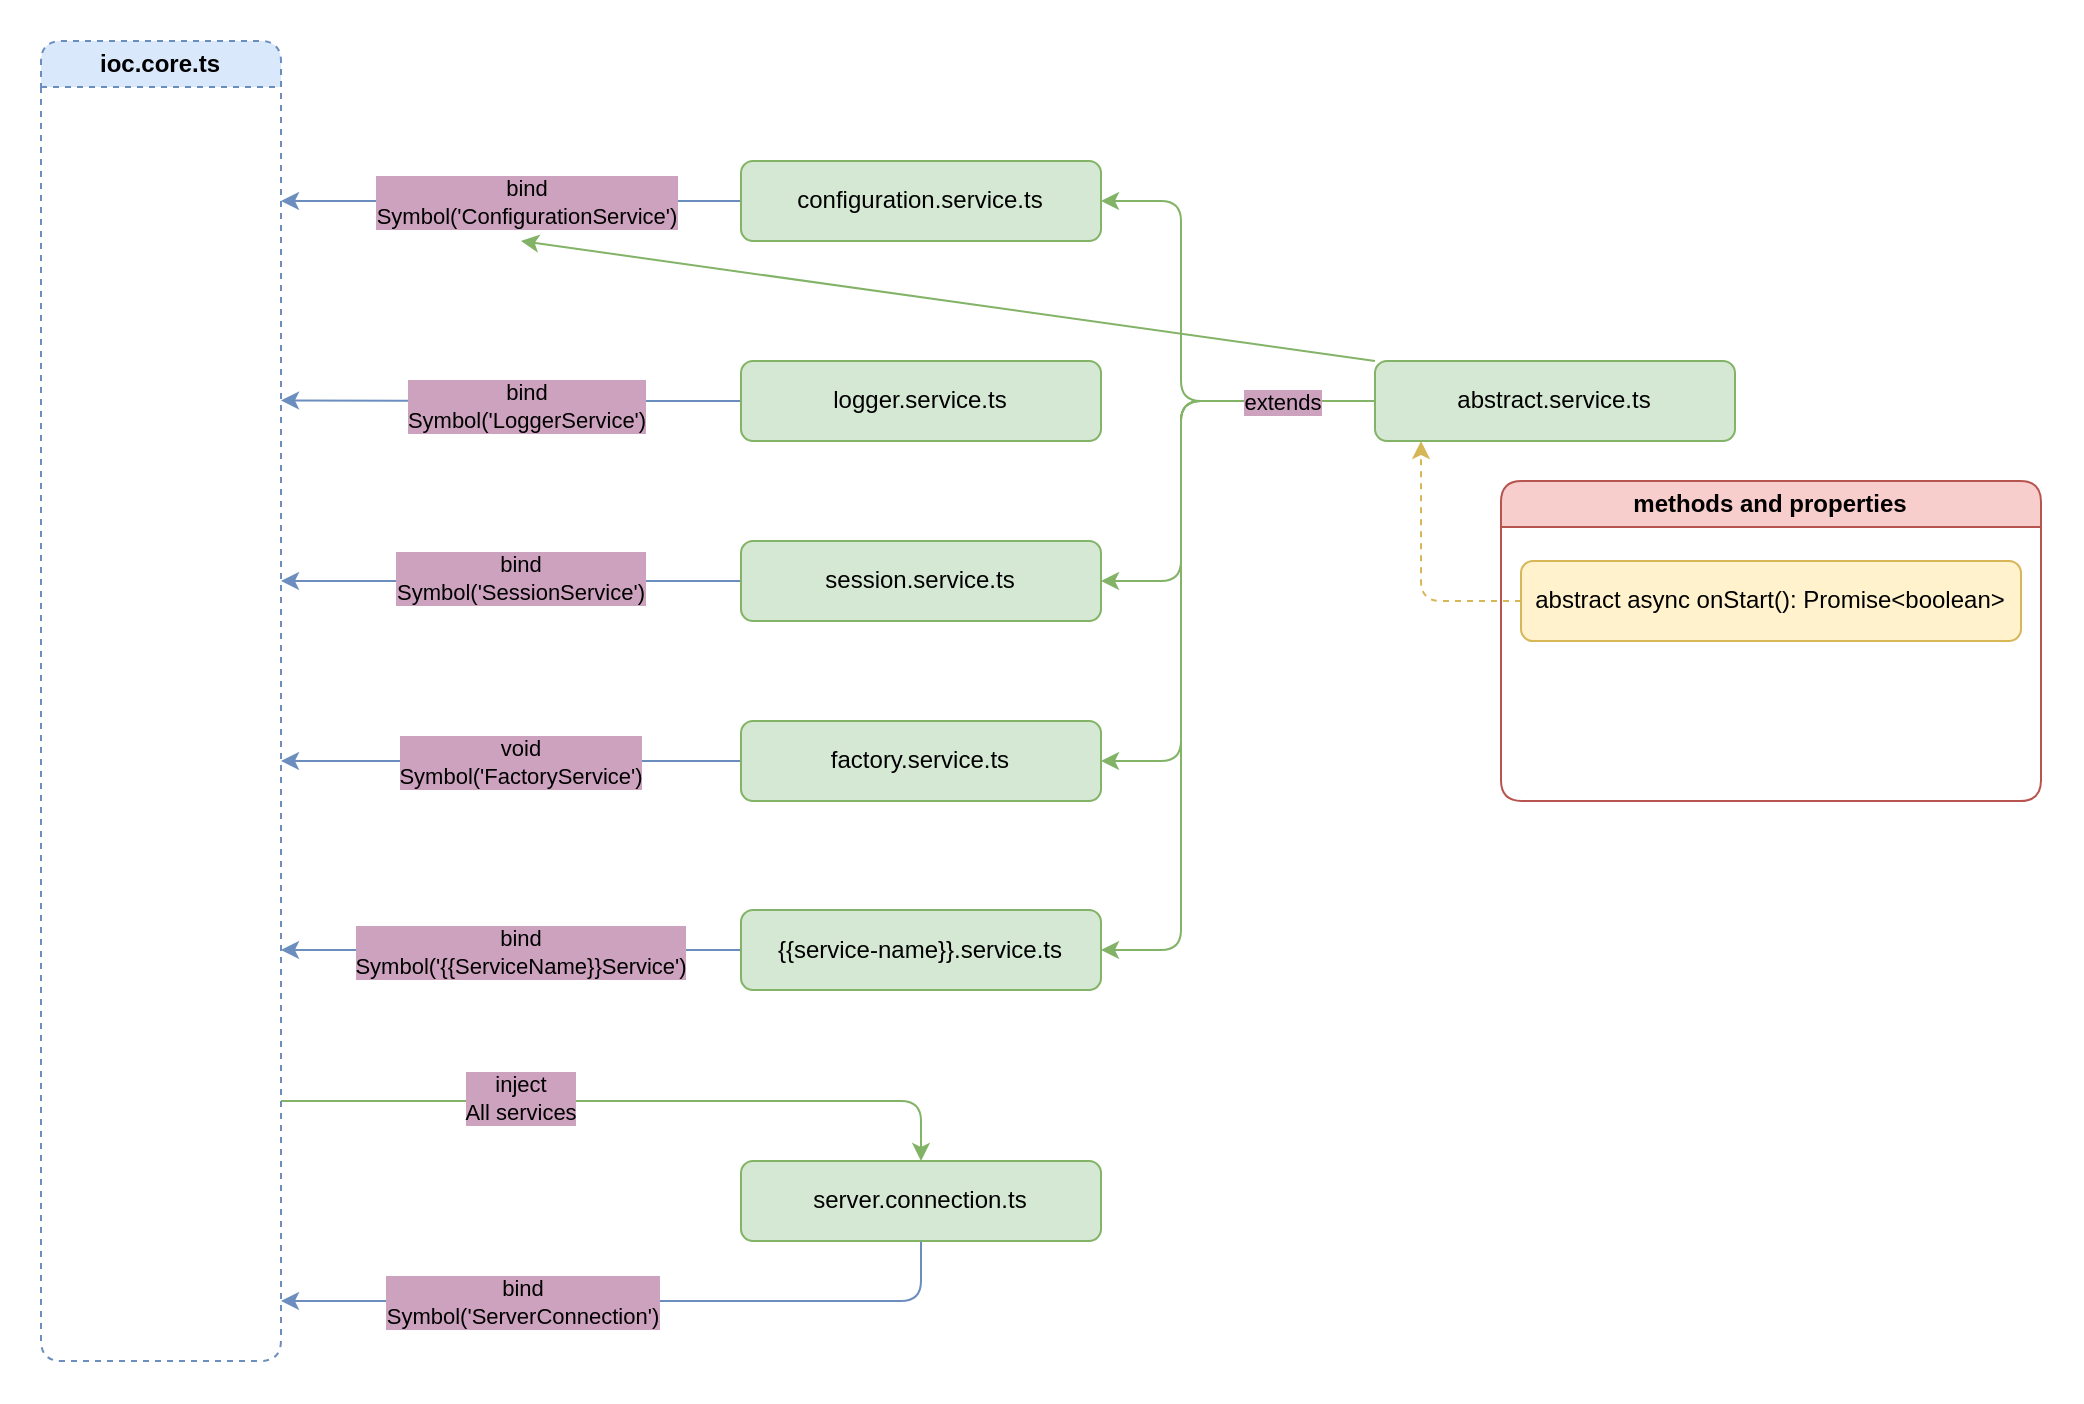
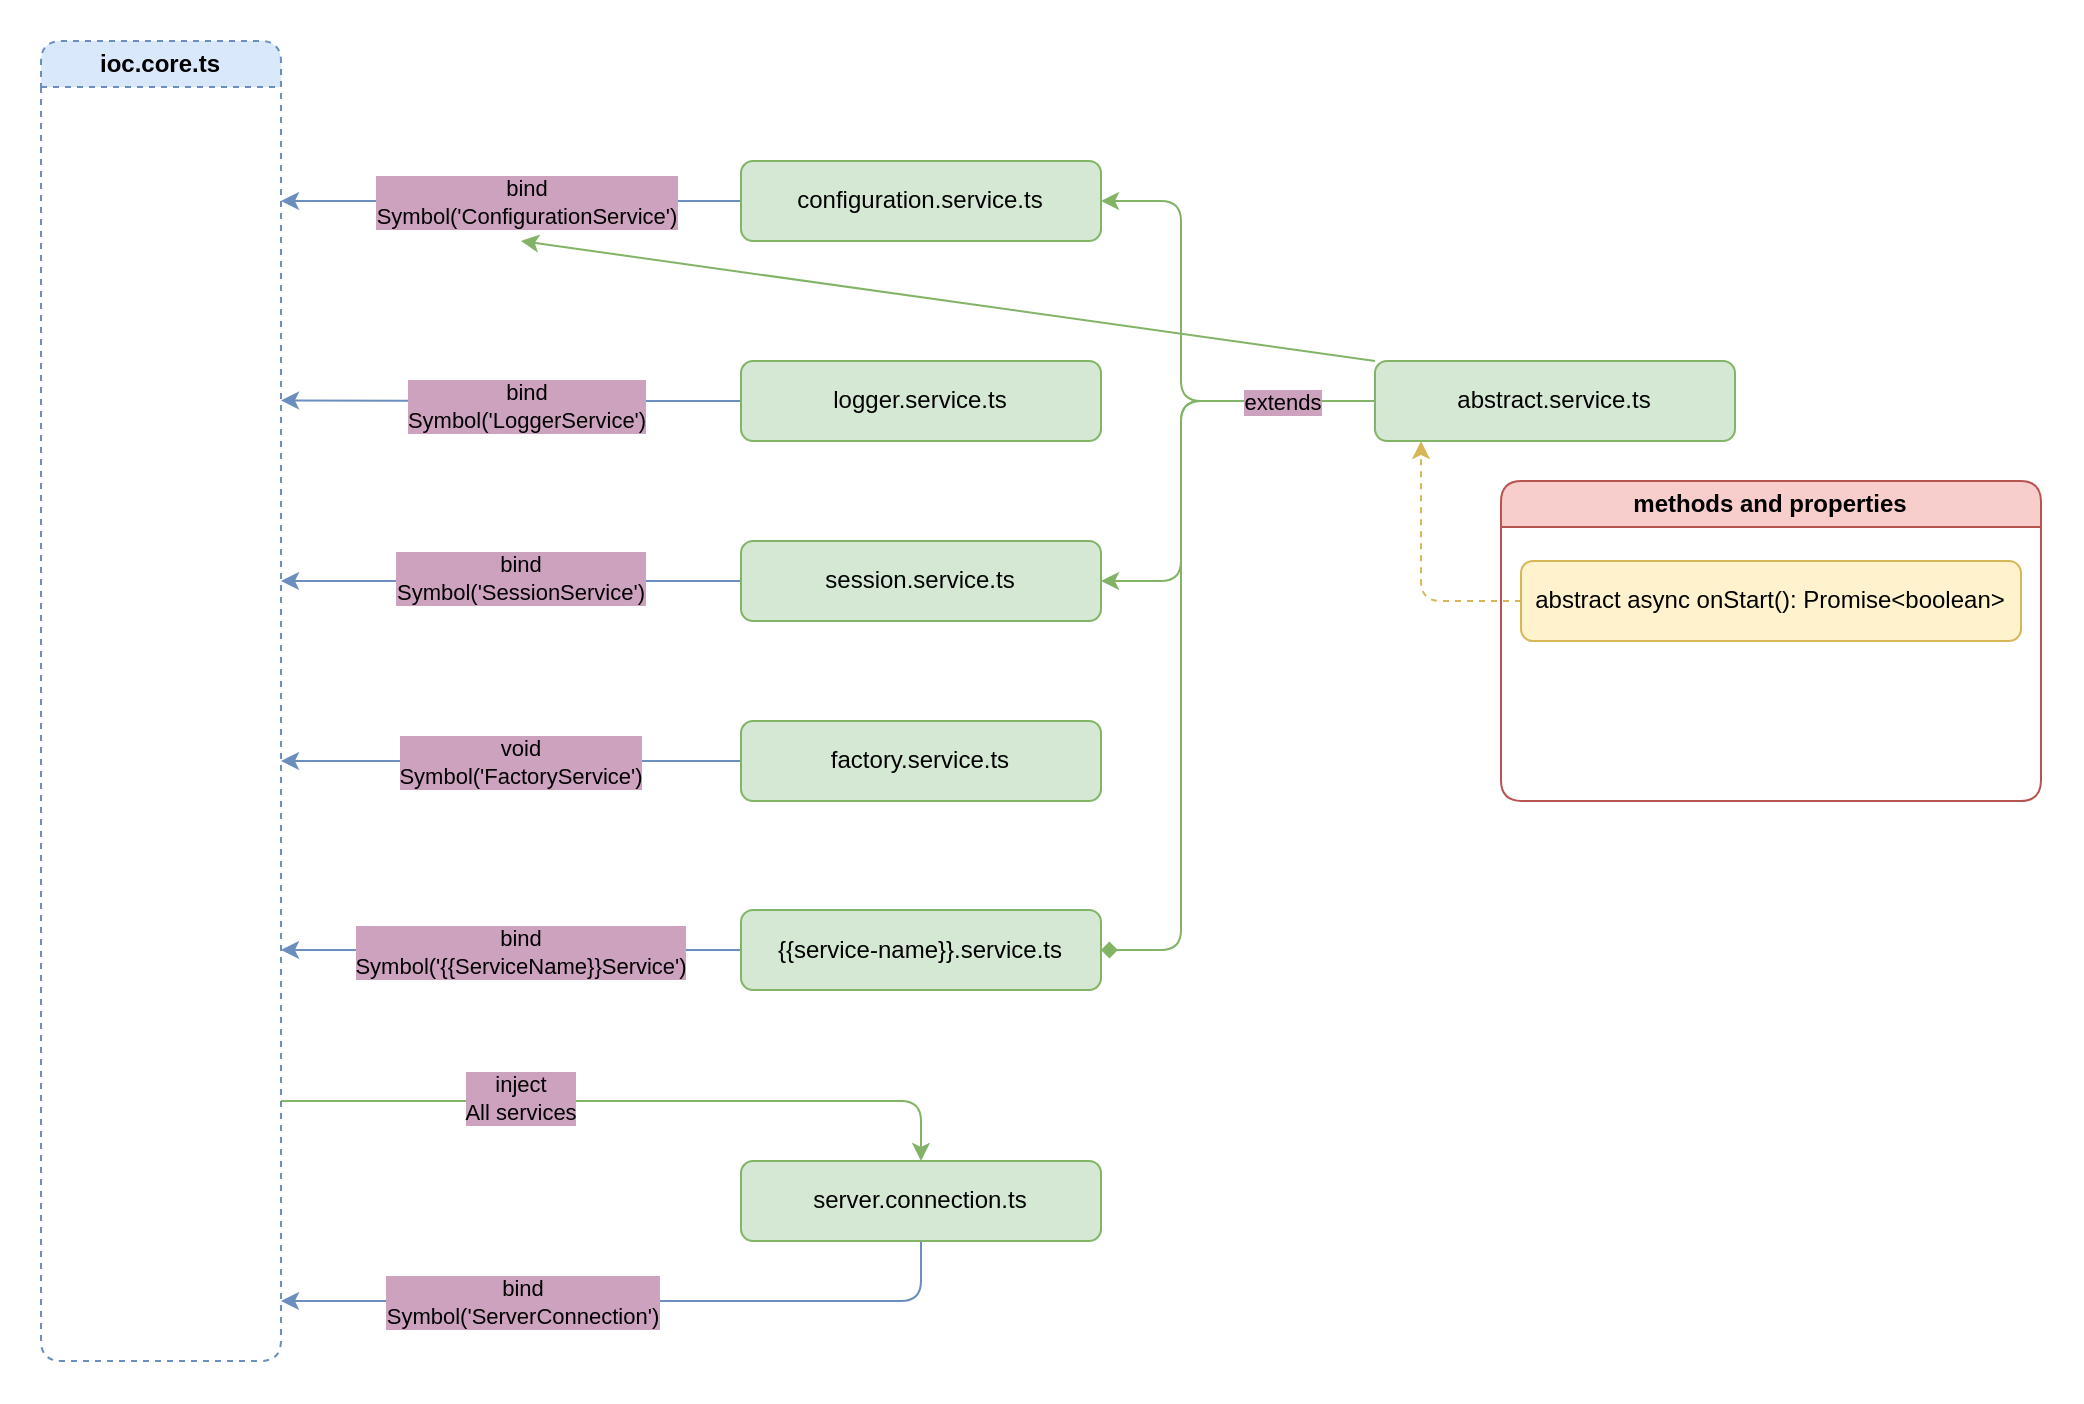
- <mxCell id="17" style="edgeStyle=orthogonalEdgeStyle;rounded=1;orthogonalLoop=1;jettySize=auto;html=1;entryX=1;entryY=0.5;entryDx=0;entryDy=0;fillColor=#d5e8d4;strokeColor=#82b366;" parent="1" source="20" target="25" edge="1"><mxGeometry relative="1" as="geometry"><Array as="points"><mxPoint x="590" y="200" /><mxPoint x="590" y="380" /></Array></mxGeometry></mxCell>
- <mxCell id="18" style="edgeStyle=orthogonalEdgeStyle;rounded=1;orthogonalLoop=1;jettySize=auto;html=1;entryX=1;entryY=0.5;entryDx=0;entryDy=0;fillColor=#d5e8d4;strokeColor=#82b366;" parent="1" source="20" target="28" edge="1"><mxGeometry relative="1" as="geometry"><Array as="points"><mxPoint x="590" y="200" /><mxPoint x="590" y="474" /></Array></mxGeometry></mxCell>
+ <mxCell id="18" style="edgeStyle=orthogonalEdgeStyle;rounded=1;orthogonalLoop=1;jettySize=auto;html=1;entryX=1;entryY=0.5;entryDx=0;entryDy=0;fillColor=#d5e8d4;strokeColor=#82b366;endArrow=diamond;" parent="1" source="20" target="28" edge="1"><mxGeometry relative="1" as="geometry"><Array as="points"><mxPoint x="590" y="200" /><mxPoint x="590" y="474" /></Array></mxGeometry></mxCell>
